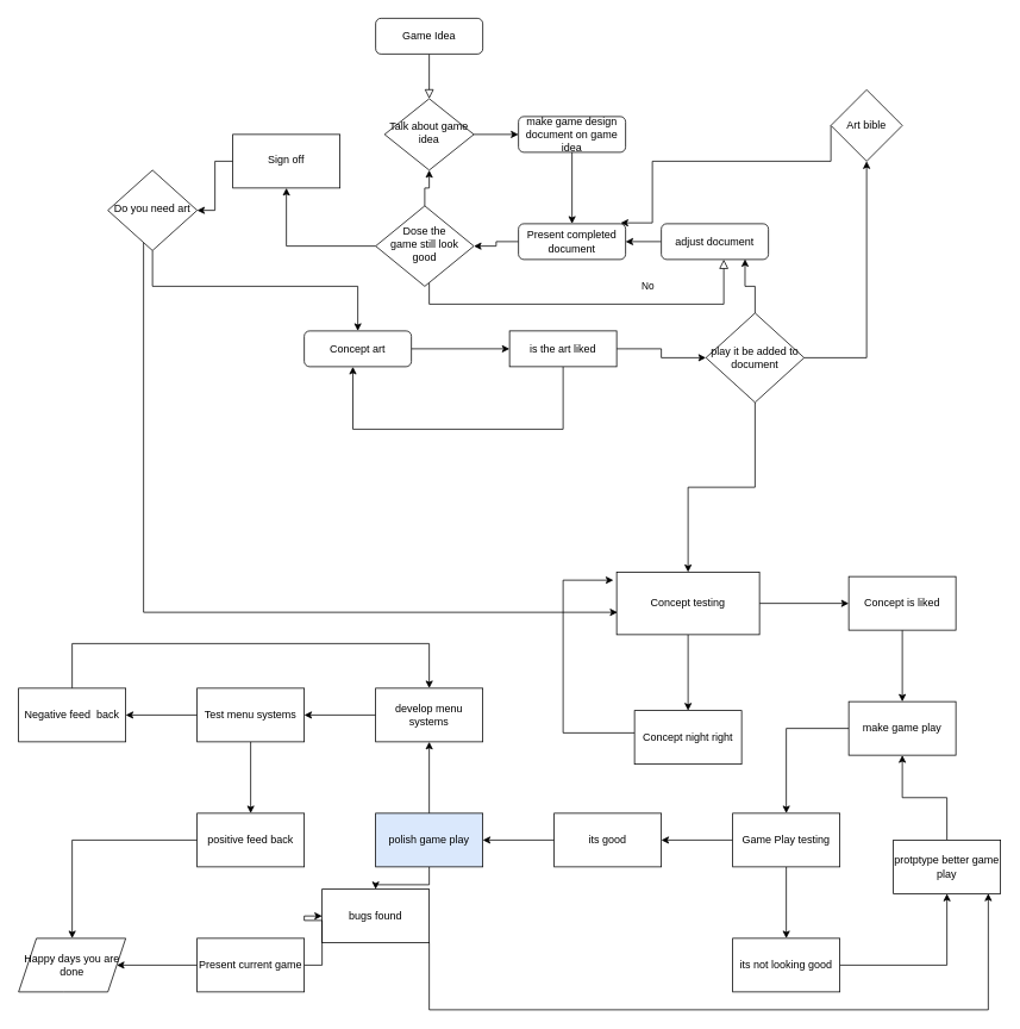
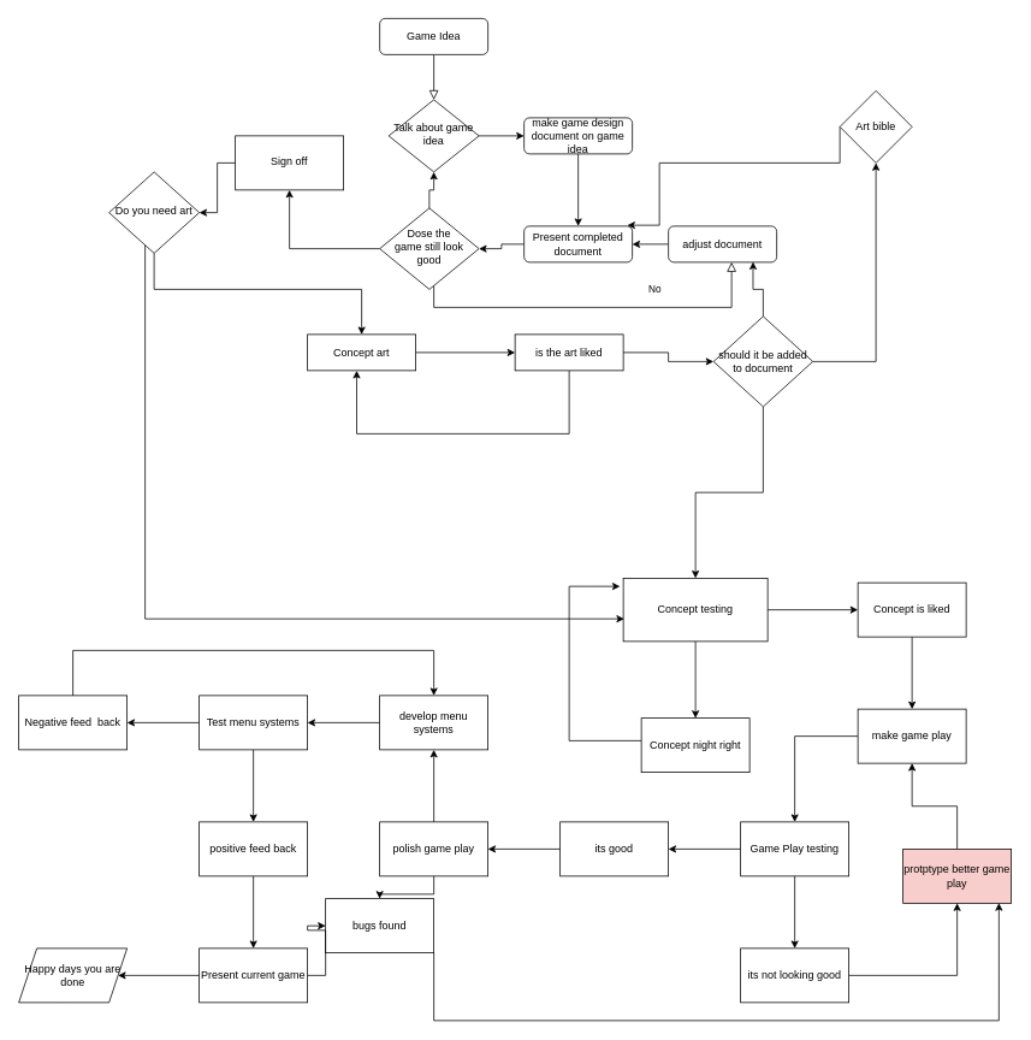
- <mxCell id="13" value="Concept art" style="rounded=1;whiteSpace=wrap;html=1;fontSize=12;glass=0;strokeWidth=1;shadow=0;" parent="1" vertex="1"><mxGeometry x="340" y="370" width="120" height="40" as="geometry" /></mxCell>
+ <mxCell id="13" value="Concept art" style="whiteSpace=wrap;html=1;fontSize=12;glass=0;strokeWidth=1;shadow=0;rounded=0;" parent="1" vertex="1"><mxGeometry x="340" y="370" width="120" height="40" as="geometry" /></mxCell>
- <mxCell id="24" value="play it be added to document " style="rhombus;whiteSpace=wrap;html=1;rounded=1;shadow=0;strokeWidth=1;glass=0;arcSize=0;" vertex="1" parent="1"><mxGeometry x="790" y="350" width="110" height="100" as="geometry" /></mxCell>
+ <mxCell id="24" value="should it be added to document " style="rhombus;whiteSpace=wrap;html=1;rounded=1;shadow=0;strokeWidth=1;glass=0;arcSize=0;" vertex="1" parent="1"><mxGeometry x="790" y="350" width="110" height="100" as="geometry" /></mxCell>
- <mxCell id="58" value="" style="edgeStyle=orthogonalEdgeStyle;rounded=0;orthogonalLoop=1;jettySize=auto;html=1;" edge="1" parent="1" source="59" target="67"><mxGeometry relative="1" as="geometry" /></mxCell>
+ <mxCell id="58" value="" style="edgeStyle=orthogonalEdgeStyle;rounded=0;orthogonalLoop=1;jettySize=auto;html=1;" edge="1" parent="1" source="59" target="62"><mxGeometry relative="1" as="geometry" /></mxCell>
- <mxCell id="46" value="polish game play" style="rounded=1;whiteSpace=wrap;html=1;shadow=0;strokeWidth=1;glass=0;arcSize=0;fillColor=#dae8fc;" vertex="1" parent="1"><mxGeometry x="420" y="910" width="120" height="60" as="geometry" /></mxCell>
+ <mxCell id="46" value="polish game play" style="rounded=1;whiteSpace=wrap;html=1;shadow=0;strokeWidth=1;glass=0;arcSize=0;" vertex="1" parent="1"><mxGeometry x="420" y="910" width="120" height="60" as="geometry" /></mxCell>
- <mxCell id="50" value="protptype better game play" style="whiteSpace=wrap;html=1;rounded=1;shadow=0;strokeWidth=1;glass=0;arcSize=0;" vertex="1" parent="1"><mxGeometry x="1000" y="940" width="120" height="60" as="geometry" /></mxCell>
+ <mxCell id="50" value="protptype better game play" style="whiteSpace=wrap;html=1;rounded=1;shadow=0;strokeWidth=1;glass=0;arcSize=0;fillColor=#f8cecc;" vertex="1" parent="1"><mxGeometry x="1000" y="940" width="120" height="60" as="geometry" /></mxCell>
